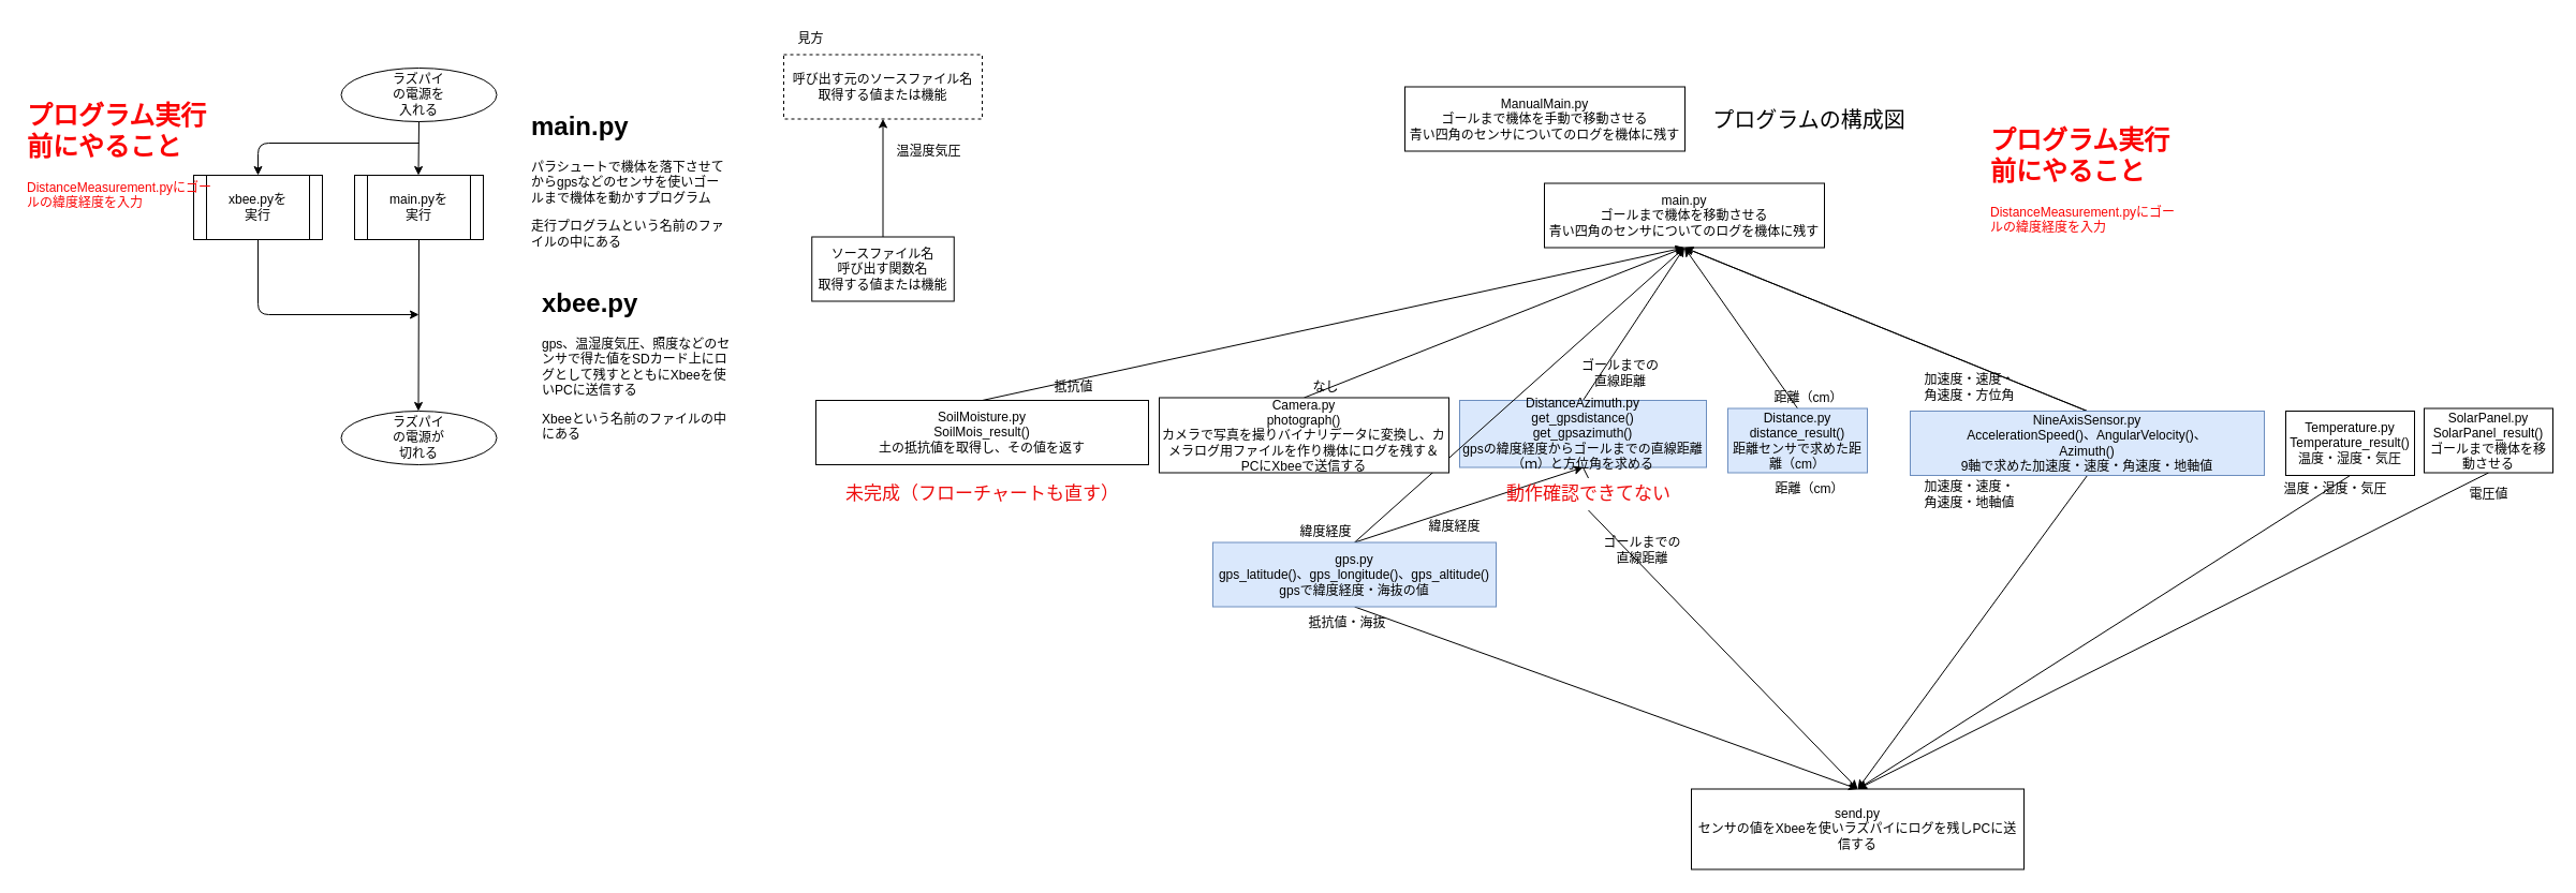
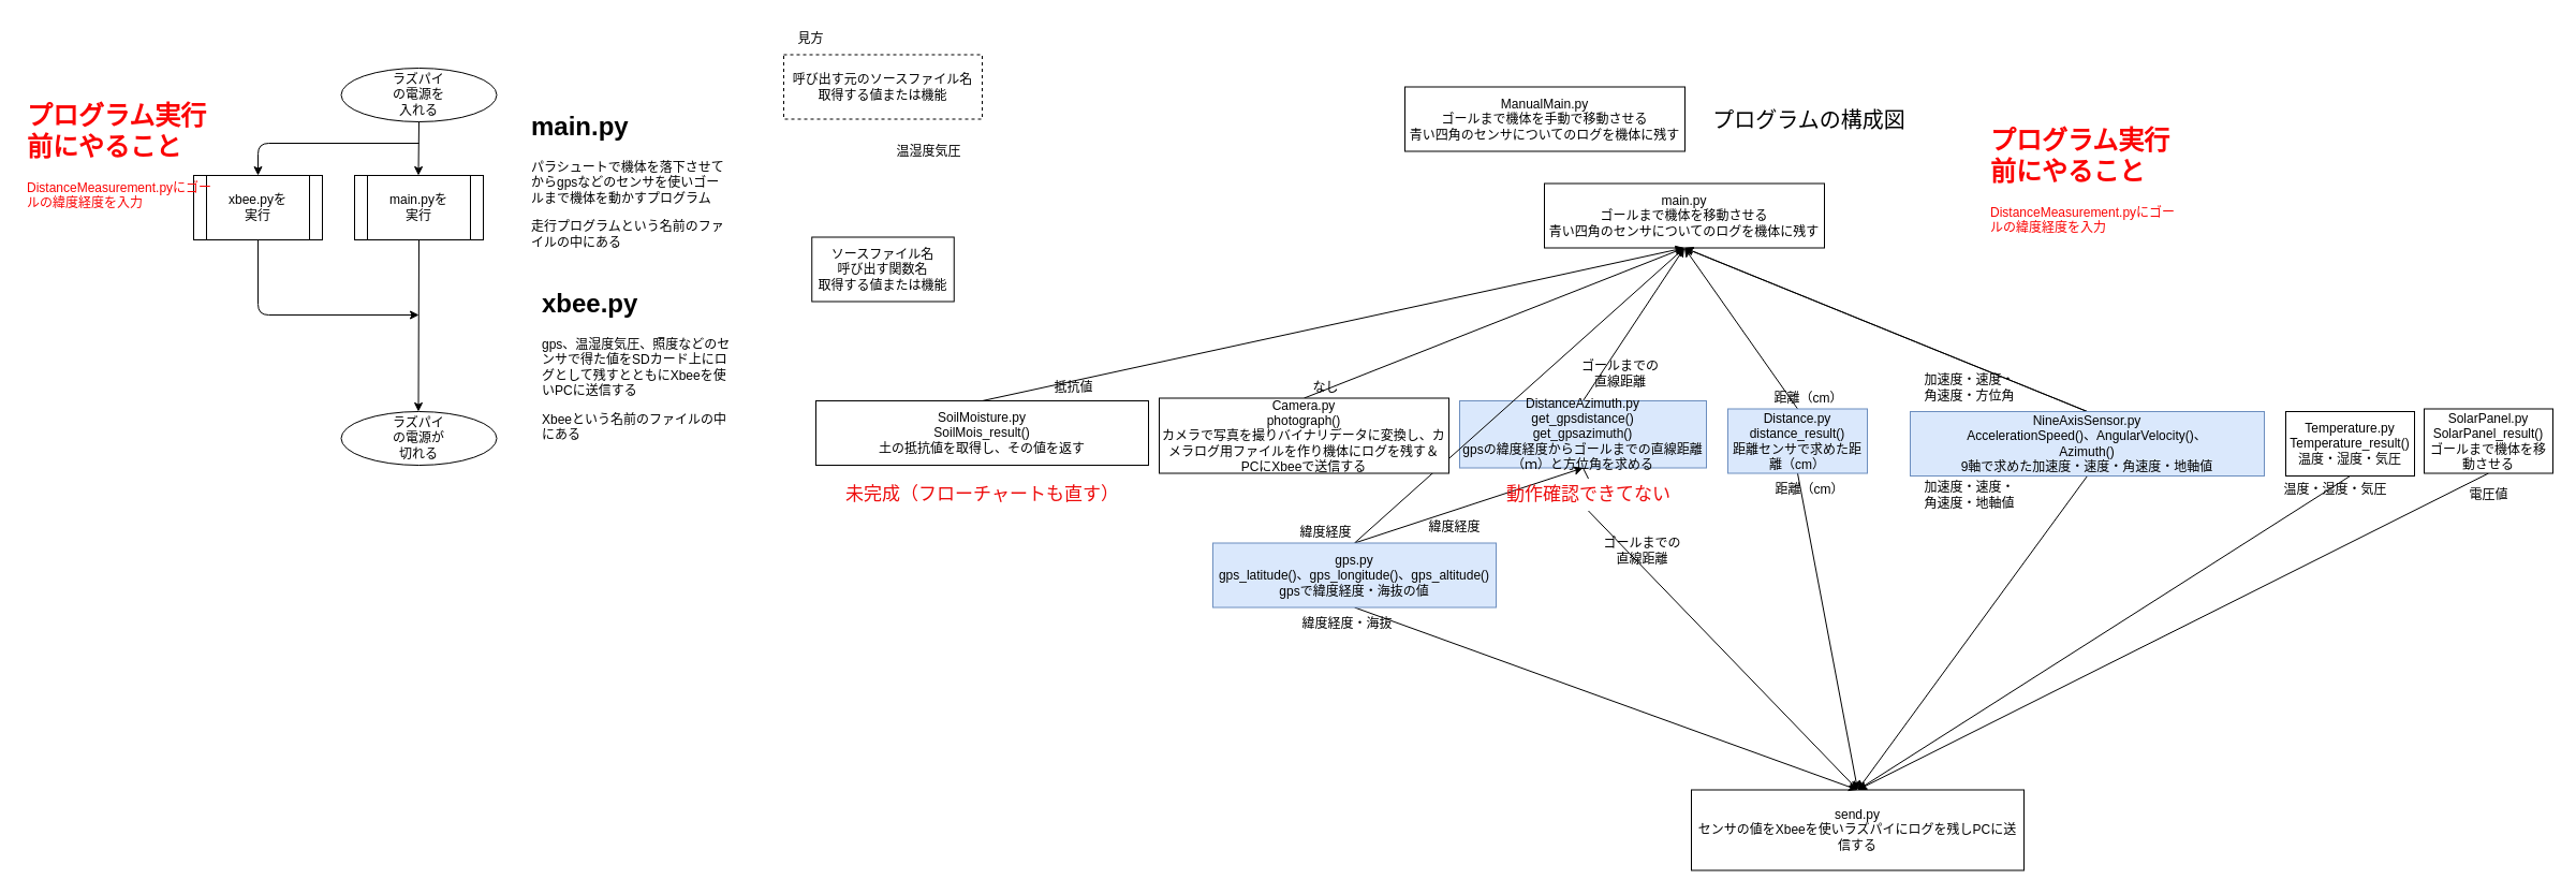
- <mxCell id="38" style="edgeStyle=none;html=1;exitX=0.5;exitY=0;exitDx=0;exitDy=0;entryX=0.5;entryY=1;entryDx=0;entryDy=0;fontSize=12;" parent="1" source="39" target="45" edge="1"><mxGeometry relative="1" as="geometry" /></mxCell>
- <mxCell id="28" value="抵抗値・海抜" style="text;html=1;align=center;verticalAlign=middle;resizable=0;points=[];autosize=1;strokeColor=none;fillColor=none;" parent="1" vertex="1"><mxGeometry x="1200" y="565.5" width="110" height="30" as="geometry" /></mxCell>
+ <mxCell id="28" value="緯度経度・海抜" style="text;html=1;align=center;verticalAlign=middle;resizable=0;points=[];autosize=1;strokeColor=none;fillColor=none;" parent="1" vertex="1"><mxGeometry x="1200" y="565.5" width="110" height="30" as="geometry" /></mxCell>
+ <mxCell id="30" style="edgeStyle=none;html=1;exitX=0.5;exitY=1;exitDx=0;exitDy=0;entryX=0.5;entryY=0;entryDx=0;entryDy=0;fontSize=12;" parent="1" source="31" target="18" edge="1"><mxGeometry relative="1" as="geometry" /></mxCell>
